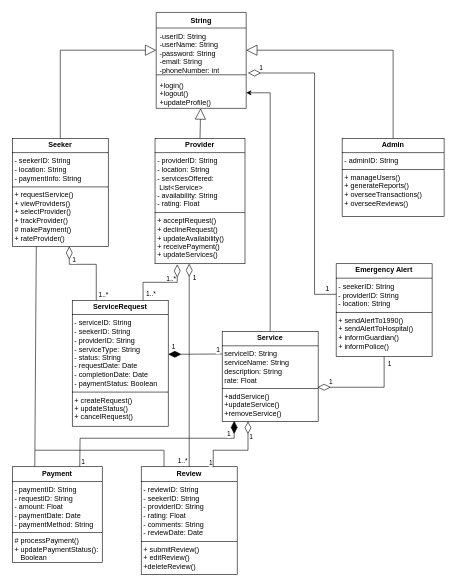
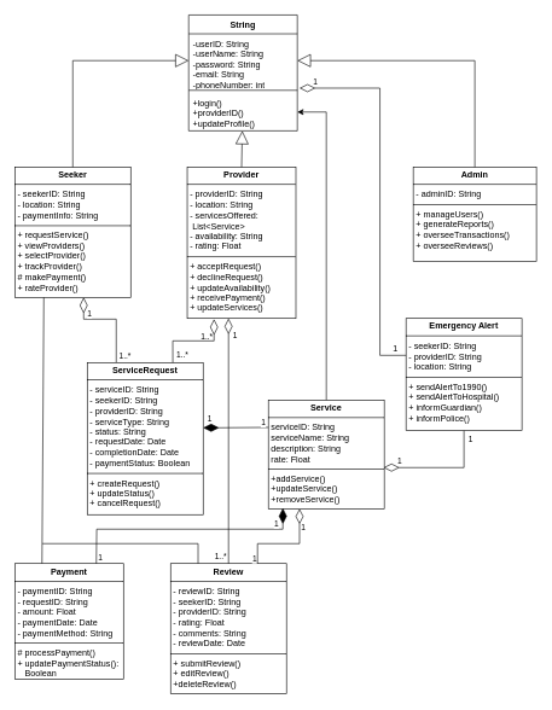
- <mxCell id="5" value="&lt;div&gt;+login()&lt;/div&gt;&lt;div&gt;+logout()&lt;/div&gt;&lt;div&gt;+updateProfile()&lt;/div&gt;&lt;div&gt;&lt;br&gt;&lt;/div&gt;" style="text;strokeColor=none;fillColor=none;align=left;verticalAlign=top;spacingLeft=4;spacingRight=4;overflow=hidden;rotatable=0;points=[[0,0.5],[1,0.5]];portConstraint=eastwest;whiteSpace=wrap;html=1;" parent="2" vertex="1"><mxGeometry y="108" width="150" height="52" as="geometry" /></mxCell>
+ <mxCell id="5" value="&lt;div&gt;+login()&lt;/div&gt;&lt;div&gt;+providerID()&lt;/div&gt;&lt;div&gt;+updateProfile()&lt;/div&gt;&lt;div&gt;&lt;br&gt;&lt;/div&gt;" style="text;strokeColor=none;fillColor=none;align=left;verticalAlign=top;spacingLeft=4;spacingRight=4;overflow=hidden;rotatable=0;points=[[0,0.5],[1,0.5]];portConstraint=eastwest;whiteSpace=wrap;html=1;" parent="2" vertex="1"><mxGeometry y="108" width="150" height="52" as="geometry" /></mxCell>
